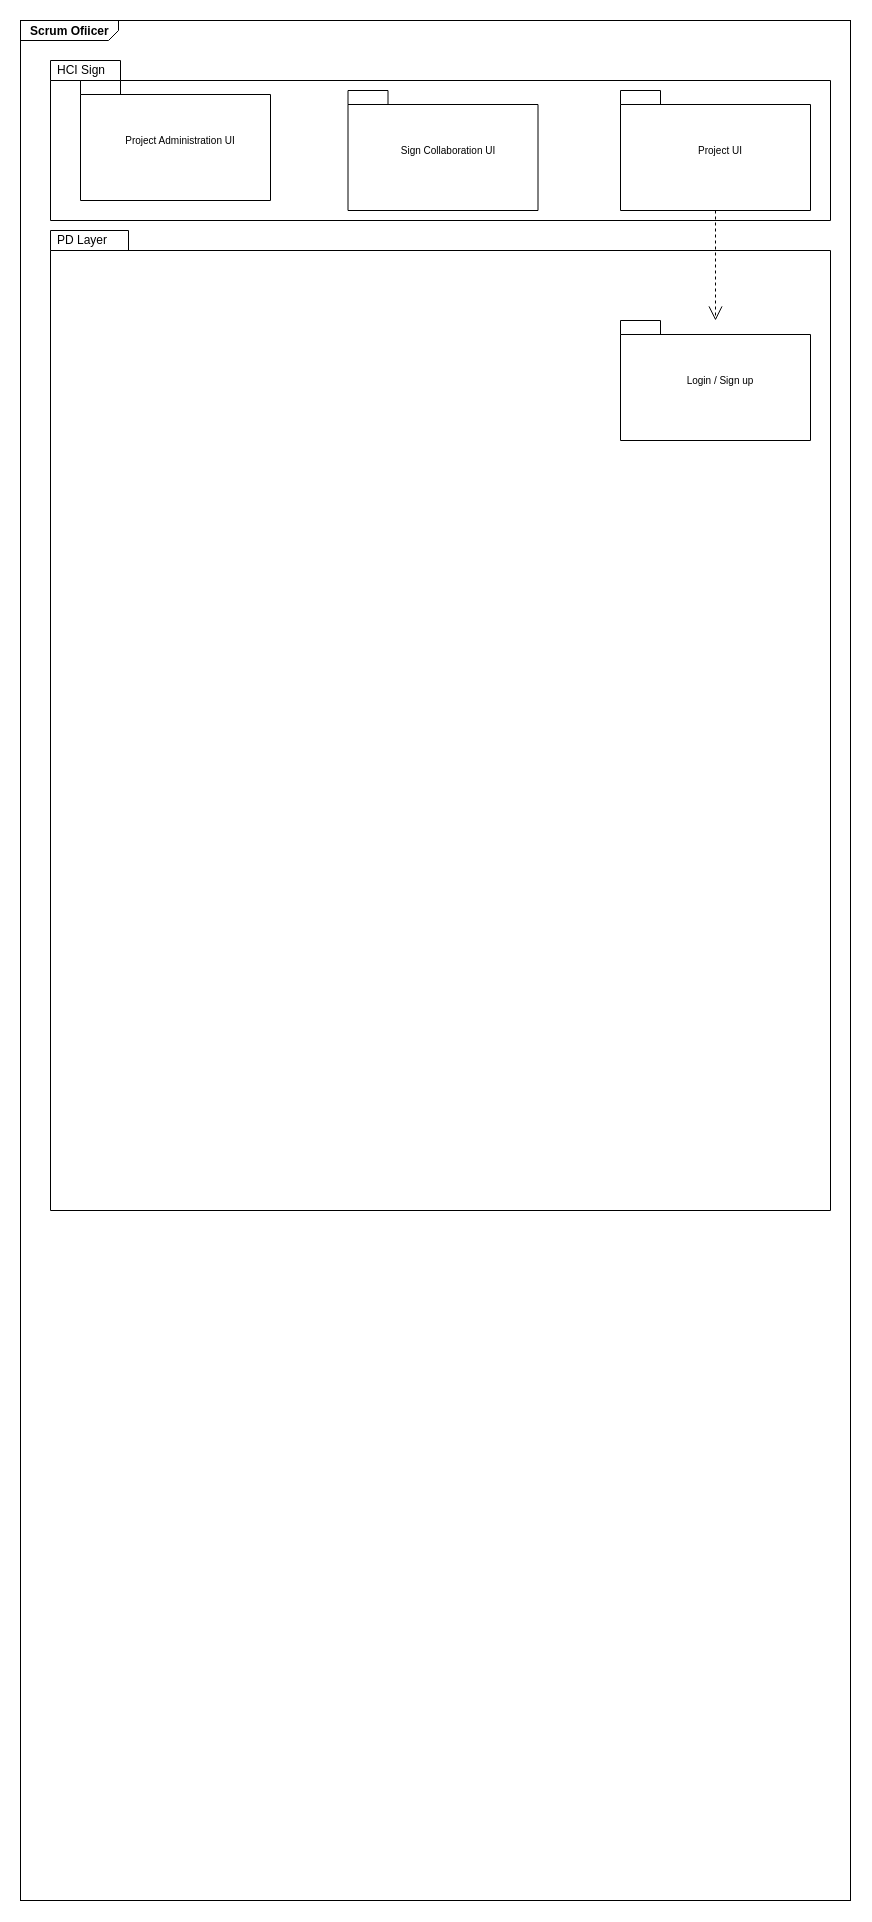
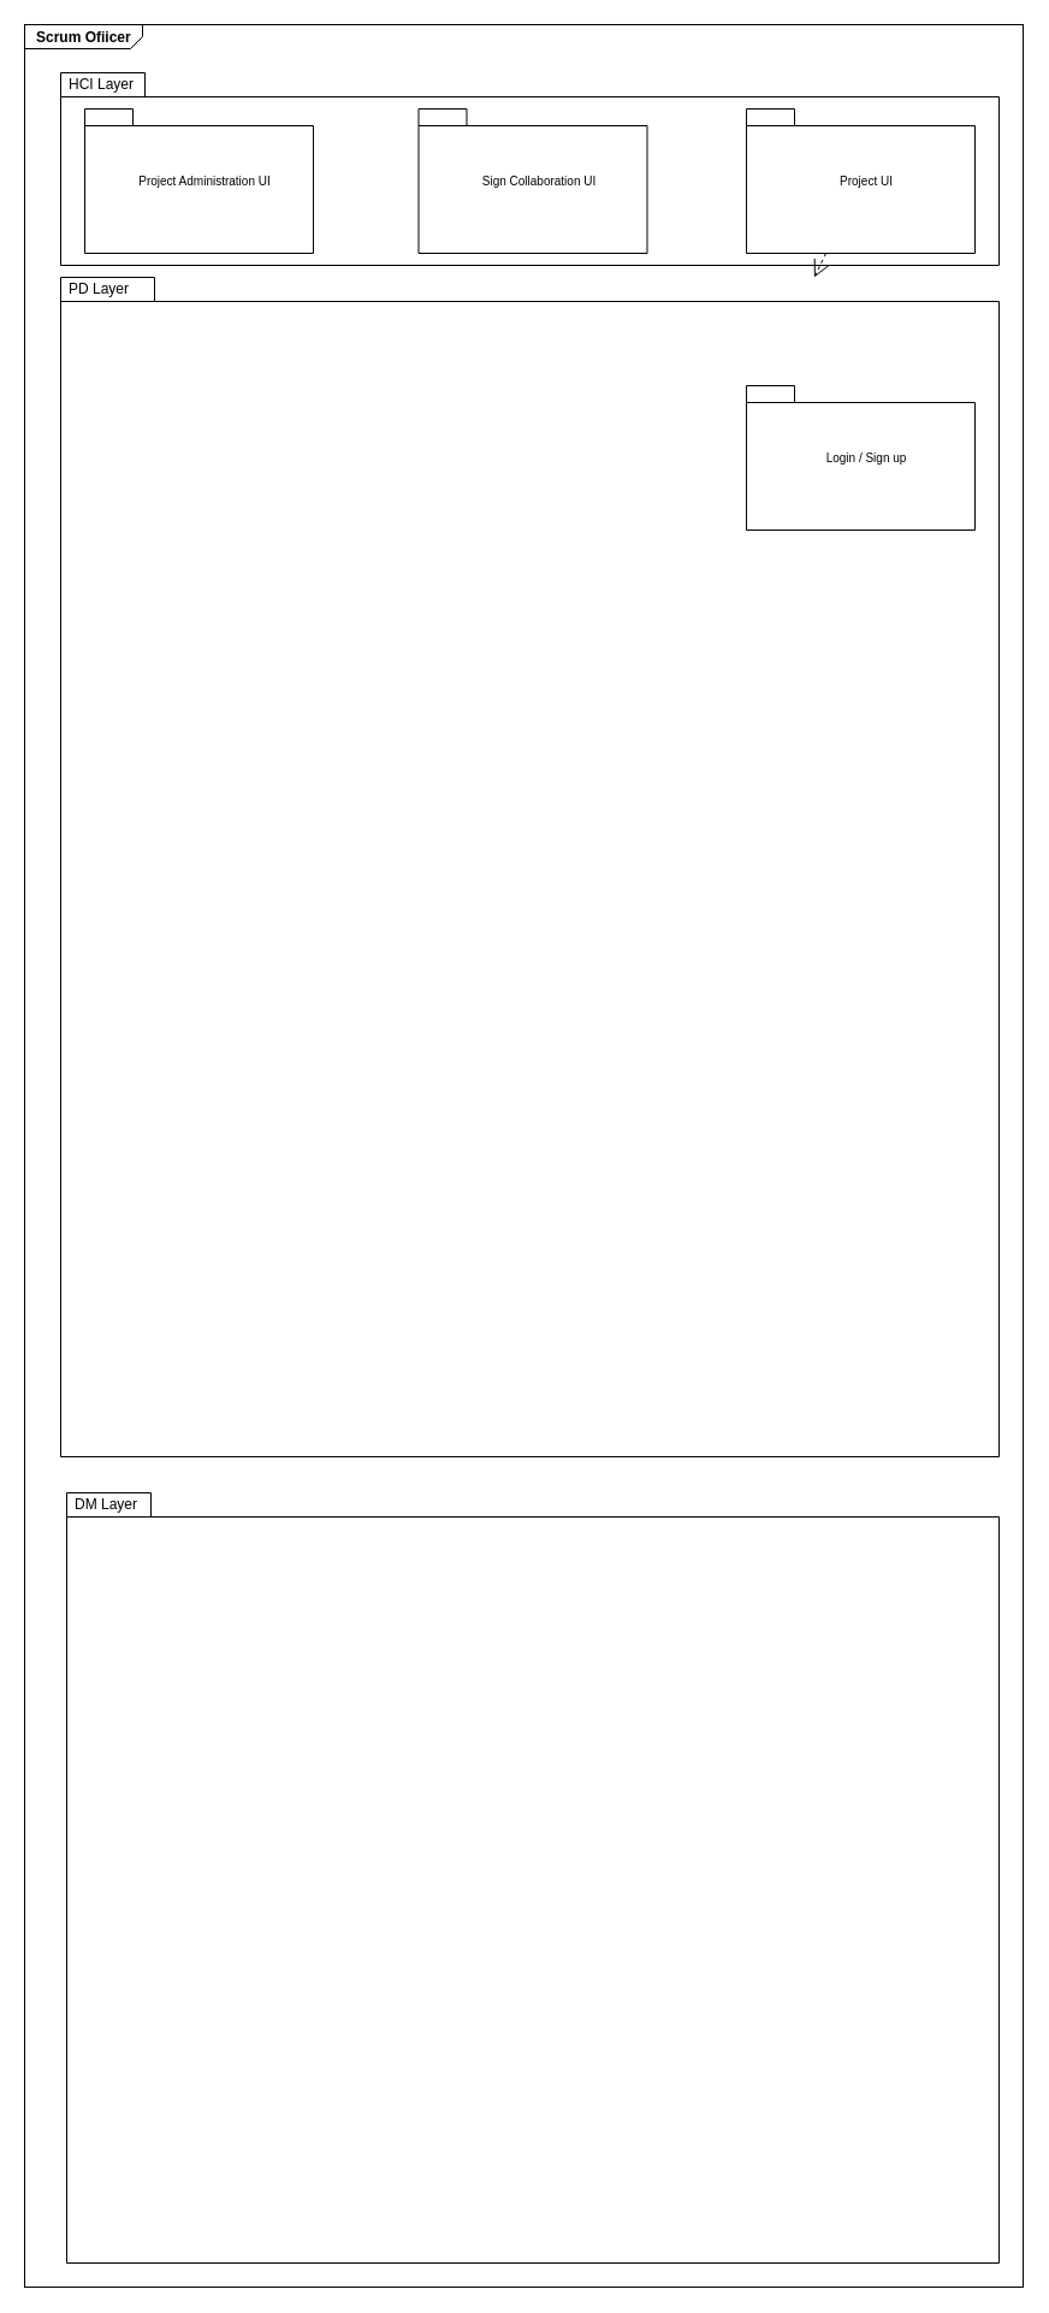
- <mxCell id="3" value="HCI Sign" style="shape=folder;xSize=90;align=left;spacingLeft=10;align=left;verticalAlign=top;spacingLeft=5;spacingTop=-4;tabWidth=70;tabHeight=20;tabPosition=left;html=1;strokeWidth=1;recursiveResize=0;" parent="2" vertex="1"><mxGeometry x="30" y="40" width="780" height="160" as="geometry" /></mxCell>
+ <mxCell id="3" value="HCI Layer" style="shape=folder;xSize=90;align=left;spacingLeft=10;align=left;verticalAlign=top;spacingLeft=5;spacingTop=-4;tabWidth=70;tabHeight=20;tabPosition=left;html=1;strokeWidth=1;recursiveResize=0;" parent="2" vertex="1"><mxGeometry x="30" y="40" width="780" height="160" as="geometry" /></mxCell>
- <mxCell id="6" value="Project Administration UI" style="strokeColor=inherit;fillColor=inherit;gradientColor=inherit;shape=folder;spacingLeft=10;tabWidth=40;tabHeight=14;tabPosition=left;fontSize=10;html=1;whiteSpace=wrap;" parent="2" vertex="1"><mxGeometry x="60" y="60" width="190" height="120" as="geometry" /></mxCell>
+ <mxCell id="6" value="Project Administration UI" style="strokeColor=inherit;fillColor=inherit;gradientColor=inherit;shape=folder;spacingLeft=10;tabWidth=40;tabHeight=14;tabPosition=left;fontSize=10;html=1;whiteSpace=wrap;" parent="2" vertex="1"><mxGeometry x="50" y="70" width="190" height="120" as="geometry" /></mxCell>
- <mxCell id="10" value="" style="edgeStyle=none;html=1;endArrow=open;endSize=12;dashed=1;verticalAlign=bottom;" edge="1" parent="2" source="8" target="9"><mxGeometry width="160" relative="1" as="geometry"><mxPoint x="410" y="280" as="sourcePoint" /><mxPoint x="570" y="280" as="targetPoint" /></mxGeometry></mxCell>
+ <mxCell id="10" value="" style="edgeStyle=none;html=1;endArrow=open;endSize=12;dashed=1;verticalAlign=bottom;" edge="1" parent="2" source="8" target="4"><mxGeometry width="160" relative="1" as="geometry"><mxPoint x="410" y="280" as="sourcePoint" /><mxPoint x="570" y="280" as="targetPoint" /></mxGeometry></mxCell>
+ <mxCell id="5" value="DM Layer" style="shape=folder;xSize=90;align=left;spacingLeft=10;align=left;verticalAlign=top;spacingLeft=5;spacingTop=-4;tabWidth=70;tabHeight=20;tabPosition=left;html=1;strokeWidth=1;recursiveResize=0;" parent="2" vertex="1"><mxGeometry x="35" y="1220" width="775" height="640" as="geometry" /></mxCell>
